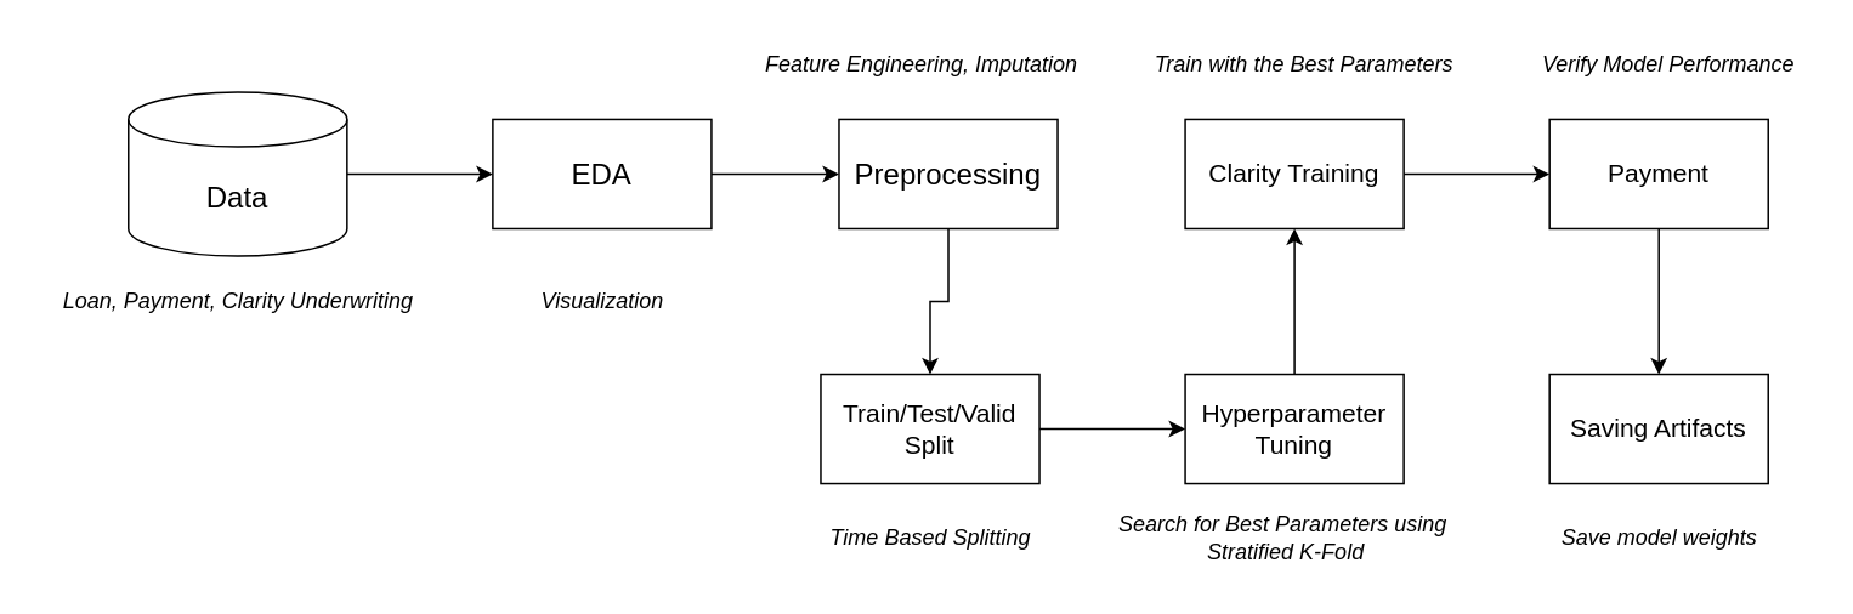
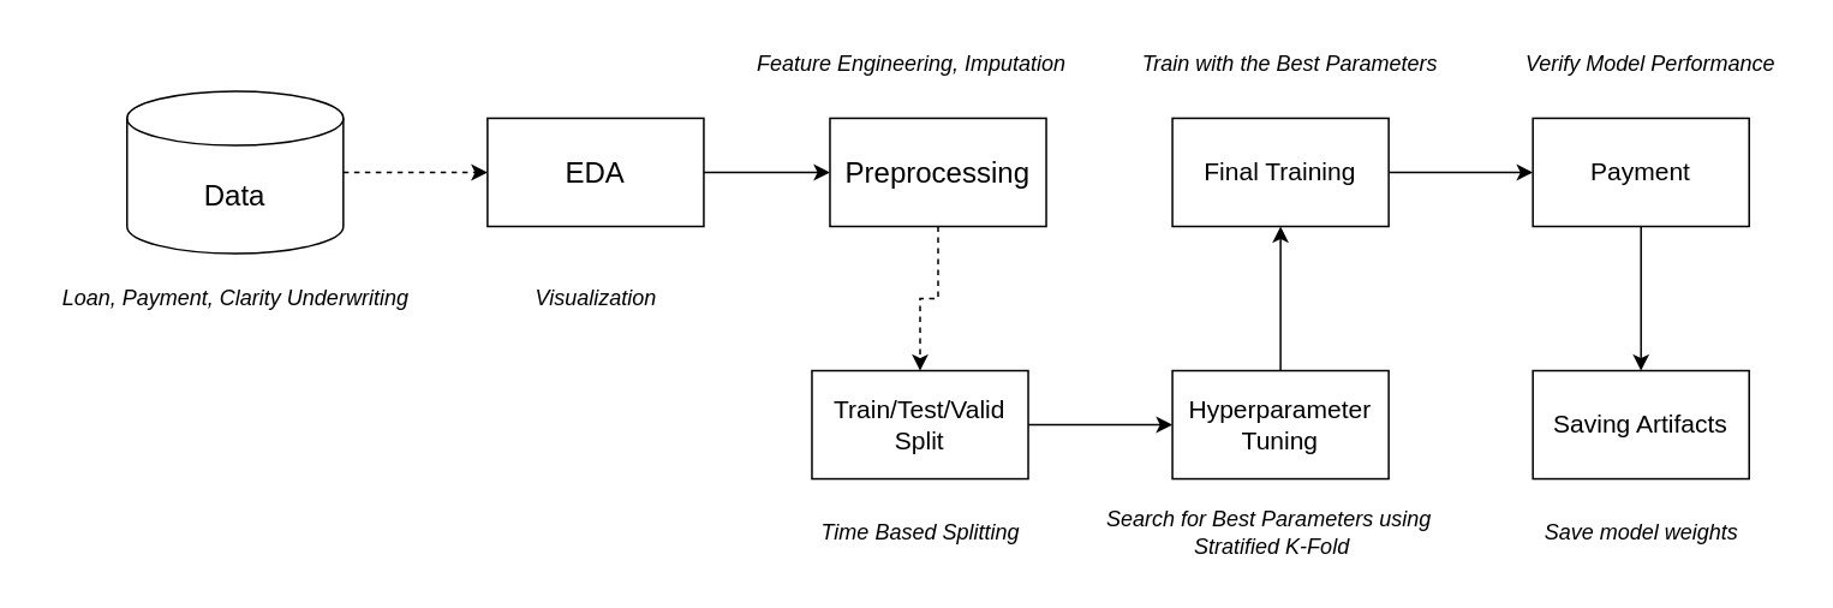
- <mxCell id="2" style="edgeStyle=orthogonalEdgeStyle;rounded=0;orthogonalLoop=1;jettySize=auto;html=1;entryX=0;entryY=0.5;entryDx=0;entryDy=0;" edge="1" parent="1" source="3" target="5"><mxGeometry relative="1" as="geometry" /></mxCell>
+ <mxCell id="2" style="edgeStyle=orthogonalEdgeStyle;rounded=0;orthogonalLoop=1;jettySize=auto;html=1;entryX=0;entryY=0.5;entryDx=0;entryDy=0;dashed=1;" edge="1" parent="1" source="3" target="5"><mxGeometry relative="1" as="geometry" /></mxCell>
- <mxCell id="13" value="&lt;font style=&quot;font-size: 14px;&quot;&gt;Clarity Training&lt;/font&gt;" style="whiteSpace=wrap;html=1;rounded=0;" vertex="1" parent="1"><mxGeometry x="650" y="65" width="120" height="60" as="geometry" /></mxCell>
+ <mxCell id="13" value="&lt;font style=&quot;font-size: 14px;&quot;&gt;Final Training&lt;/font&gt;" style="whiteSpace=wrap;html=1;rounded=0;" vertex="1" parent="1"><mxGeometry x="650" y="65" width="120" height="60" as="geometry" /></mxCell>
- <mxCell id="6" value="" style="edgeStyle=orthogonalEdgeStyle;rounded=0;orthogonalLoop=1;jettySize=auto;html=1;" edge="1" parent="1" source="7" target="9"><mxGeometry relative="1" as="geometry" /></mxCell>
+ <mxCell id="6" value="" style="edgeStyle=orthogonalEdgeStyle;rounded=0;orthogonalLoop=1;jettySize=auto;html=1;dashed=1;" edge="1" parent="1" source="7" target="9"><mxGeometry relative="1" as="geometry" /></mxCell>
